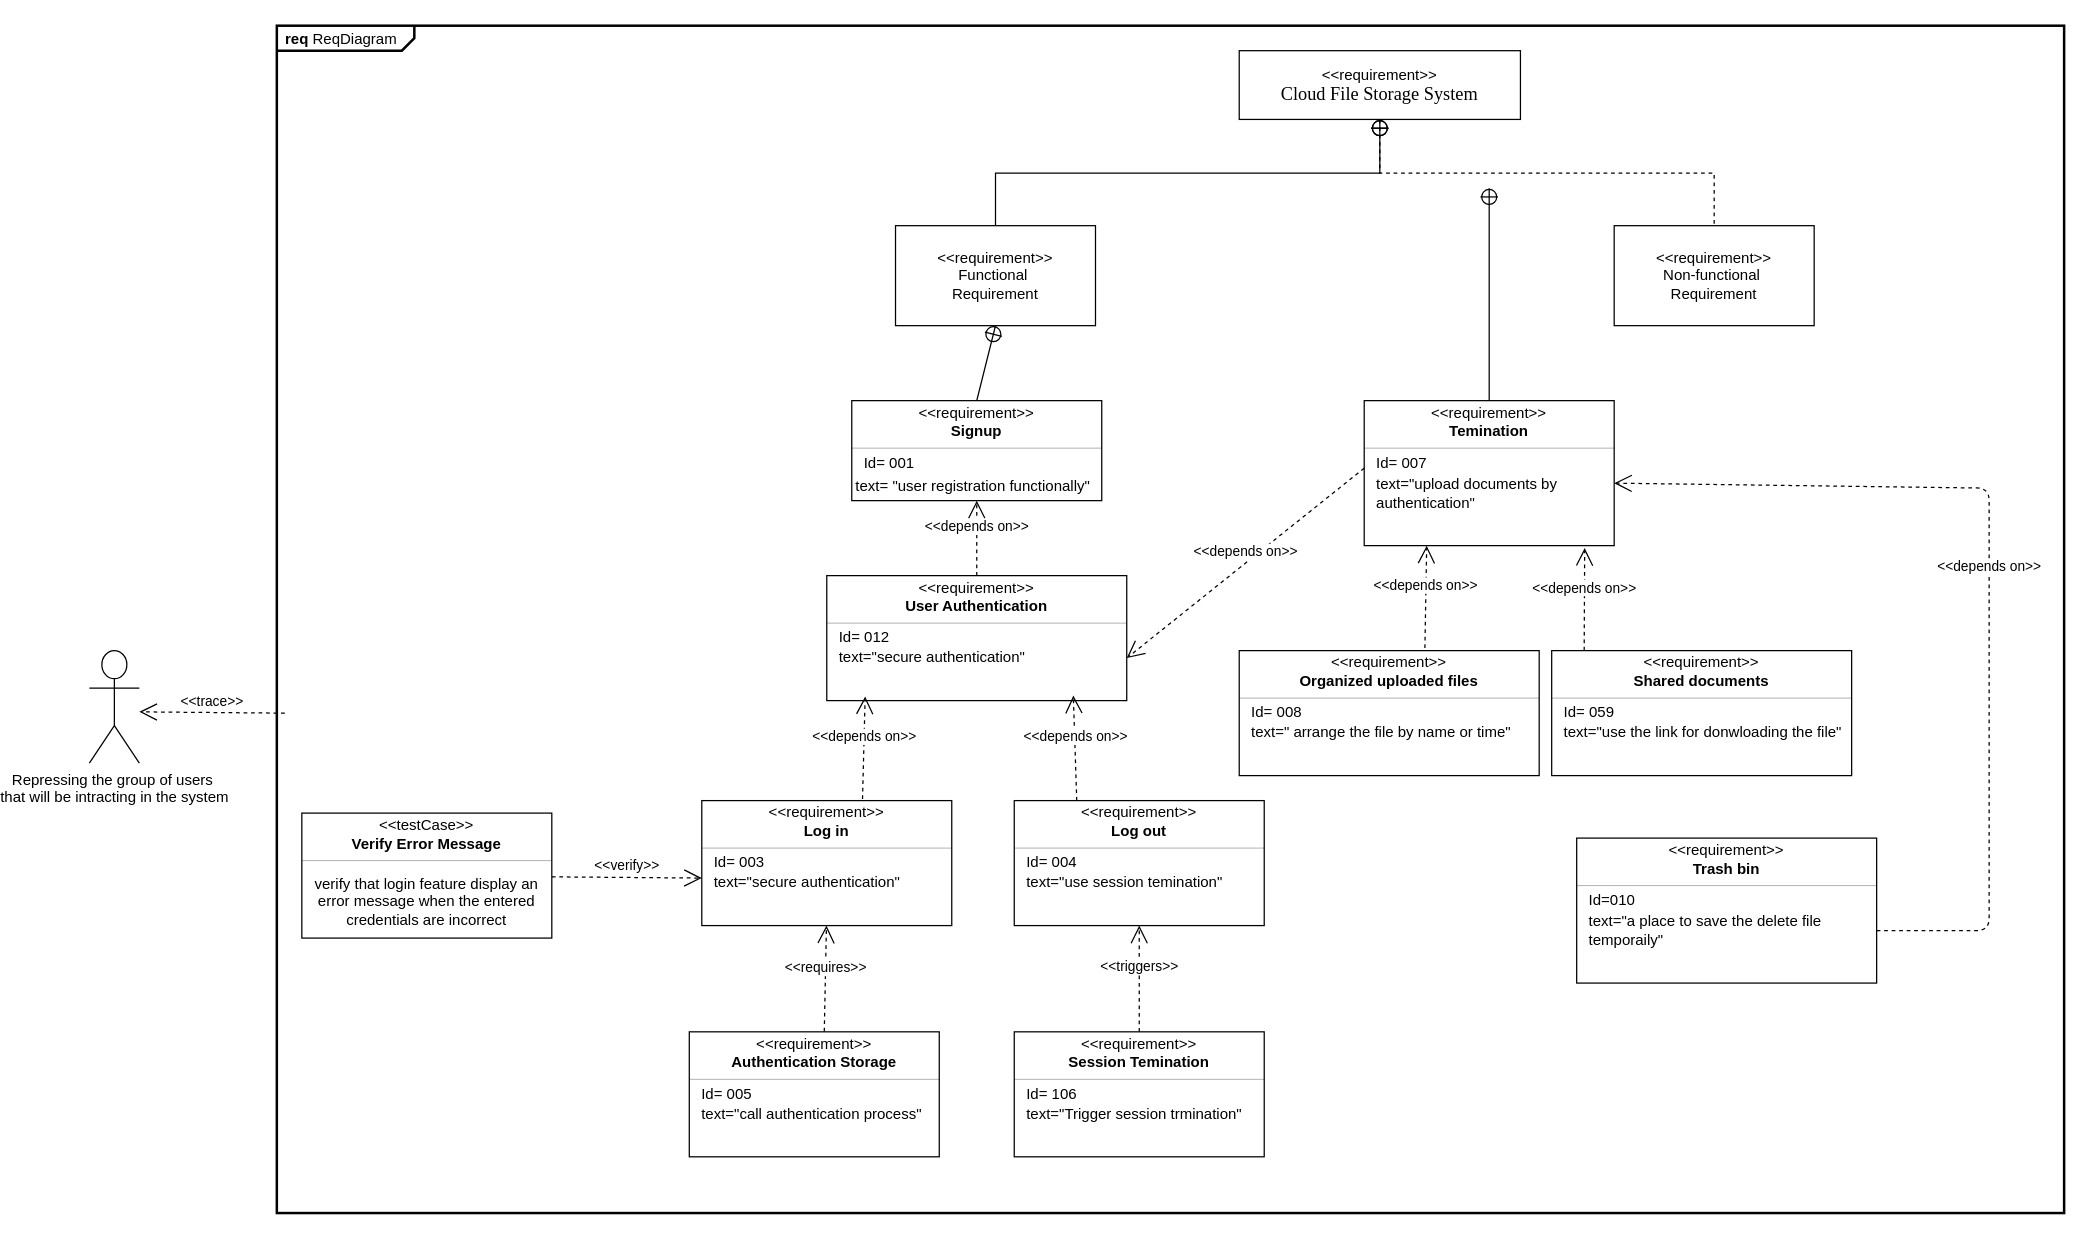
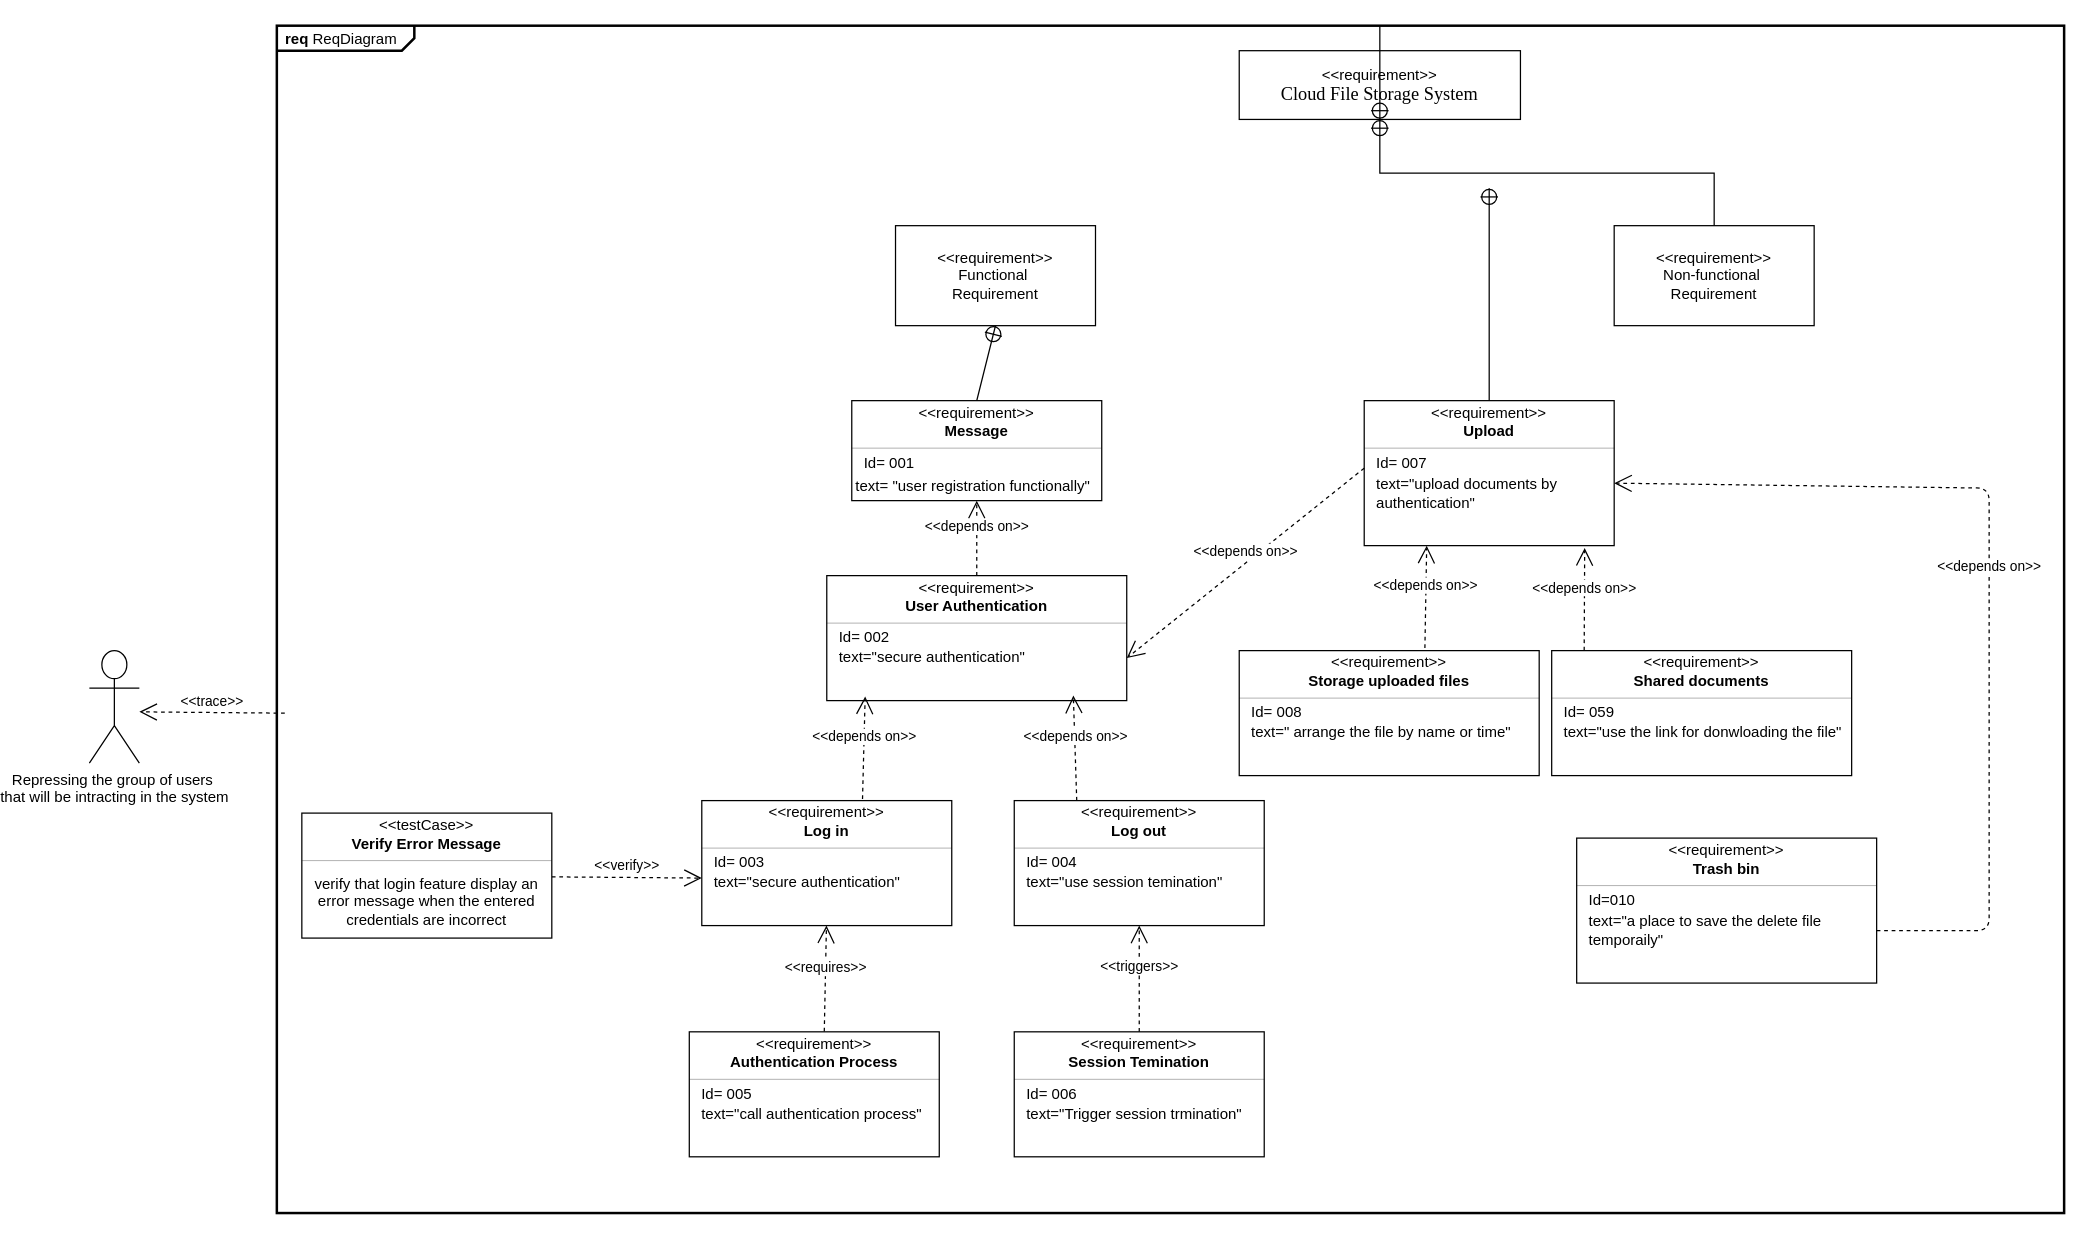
- <mxCell id="6" value="" style="rounded=0;html=1;labelBackgroundColor=none;endArrow=none;edgeStyle=elbowEdgeStyle;elbow=vertical;startArrow=sysMLPackCont;startSize=12;" parent="1" source="3" target="4" edge="1"><mxGeometry relative="1" as="geometry" /></mxCell>
+ <mxCell id="6" value="" style="rounded=0;html=1;labelBackgroundColor=none;endArrow=none;edgeStyle=elbowEdgeStyle;elbow=vertical;startArrow=sysMLPackCont;startSize=12;" parent="1" source="3" target="2" edge="1"><mxGeometry relative="1" as="geometry" /></mxCell>
- <mxCell id="7" value="" style="rounded=0;html=1;labelBackgroundColor=none;endArrow=none;edgeStyle=elbowEdgeStyle;elbow=vertical;startArrow=sysMLPackCont;startSize=12;dashed=1;" parent="1" source="3" target="5" edge="1"><mxGeometry relative="1" as="geometry" /></mxCell>
+ <mxCell id="7" value="" style="rounded=0;html=1;labelBackgroundColor=none;endArrow=none;edgeStyle=elbowEdgeStyle;elbow=vertical;startArrow=sysMLPackCont;startSize=12;" parent="1" source="3" target="5" edge="1"><mxGeometry relative="1" as="geometry" /></mxCell>
- <mxCell id="10" value="Signup" style="html=1;align=center;spacing=0;verticalAlign=middle;strokeColor=none;fillColor=none;whiteSpace=wrap;fontStyle=1" parent="8" vertex="1"><mxGeometry y="16" width="200" height="18" as="geometry" /></mxCell>
+ <mxCell id="10" value="Message" style="html=1;align=center;spacing=0;verticalAlign=middle;strokeColor=none;fillColor=none;whiteSpace=wrap;fontStyle=1" parent="8" vertex="1"><mxGeometry y="16" width="200" height="18" as="geometry" /></mxCell>
- <mxCell id="57" value="Temination" style="html=1;align=center;spacing=0;verticalAlign=middle;strokeColor=none;fillColor=none;whiteSpace=wrap;fontStyle=1" parent="55" vertex="1"><mxGeometry y="16" width="200" height="18" as="geometry" /></mxCell>
+ <mxCell id="57" value="Upload" style="html=1;align=center;spacing=0;verticalAlign=middle;strokeColor=none;fillColor=none;whiteSpace=wrap;fontStyle=1" parent="55" vertex="1"><mxGeometry y="16" width="200" height="18" as="geometry" /></mxCell>
- <mxCell id="19" value="Id= 012" style="html=1;align=left;spacing=0;verticalAlign=middle;strokeColor=none;fillColor=none;whiteSpace=wrap;spacingLeft=10;" parent="15" vertex="1"><mxGeometry y="42" width="240" height="16" as="geometry" /></mxCell>
+ <mxCell id="19" value="Id= 002" style="html=1;align=left;spacing=0;verticalAlign=middle;strokeColor=none;fillColor=none;whiteSpace=wrap;spacingLeft=10;" parent="15" vertex="1"><mxGeometry y="42" width="240" height="16" as="geometry" /></mxCell>
- <mxCell id="72" value="Organized uploaded files" style="html=1;align=center;spacing=0;verticalAlign=middle;strokeColor=none;fillColor=none;whiteSpace=wrap;fontStyle=1" parent="70" vertex="1"><mxGeometry y="16" width="240" height="18" as="geometry" /></mxCell>
+ <mxCell id="72" value="Storage uploaded files" style="html=1;align=center;spacing=0;verticalAlign=middle;strokeColor=none;fillColor=none;whiteSpace=wrap;fontStyle=1" parent="70" vertex="1"><mxGeometry y="16" width="240" height="18" as="geometry" /></mxCell>
- <mxCell id="41" value="Authentication Storage" style="html=1;align=center;spacing=0;verticalAlign=middle;strokeColor=none;fillColor=none;whiteSpace=wrap;fontStyle=1" parent="39" vertex="1"><mxGeometry y="16" width="200" height="18" as="geometry" /></mxCell>
+ <mxCell id="41" value="Authentication Process" style="html=1;align=center;spacing=0;verticalAlign=middle;strokeColor=none;fillColor=none;whiteSpace=wrap;fontStyle=1" parent="39" vertex="1"><mxGeometry y="16" width="200" height="18" as="geometry" /></mxCell>
- <mxCell id="51" value="Id= 106" style="html=1;align=left;spacing=0;verticalAlign=middle;strokeColor=none;fillColor=none;whiteSpace=wrap;spacingLeft=10;" parent="47" vertex="1"><mxGeometry y="42" width="200" height="16" as="geometry" /></mxCell>
+ <mxCell id="51" value="Id= 006" style="html=1;align=left;spacing=0;verticalAlign=middle;strokeColor=none;fillColor=none;whiteSpace=wrap;spacingLeft=10;" parent="47" vertex="1"><mxGeometry y="42" width="200" height="16" as="geometry" /></mxCell>
